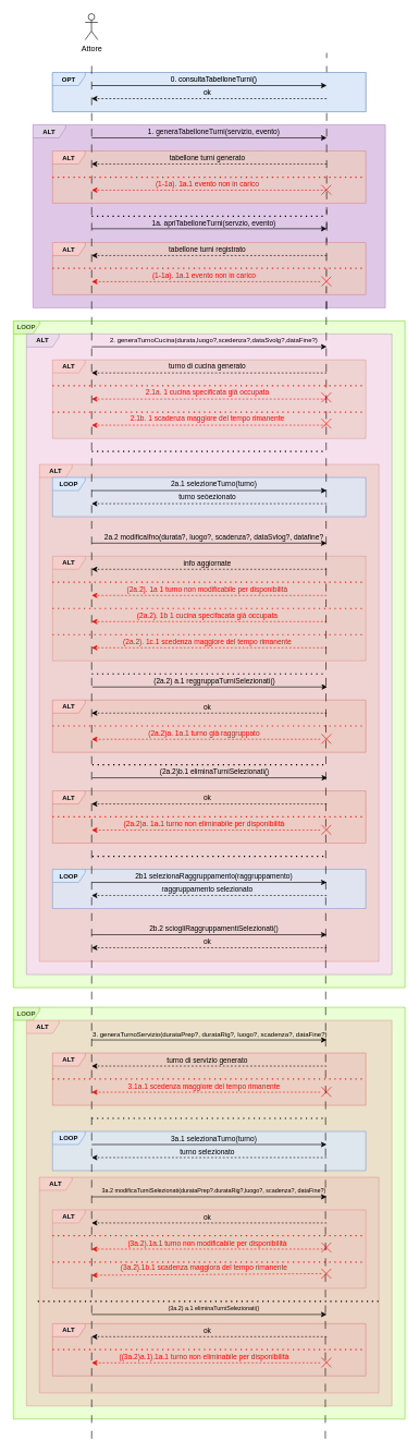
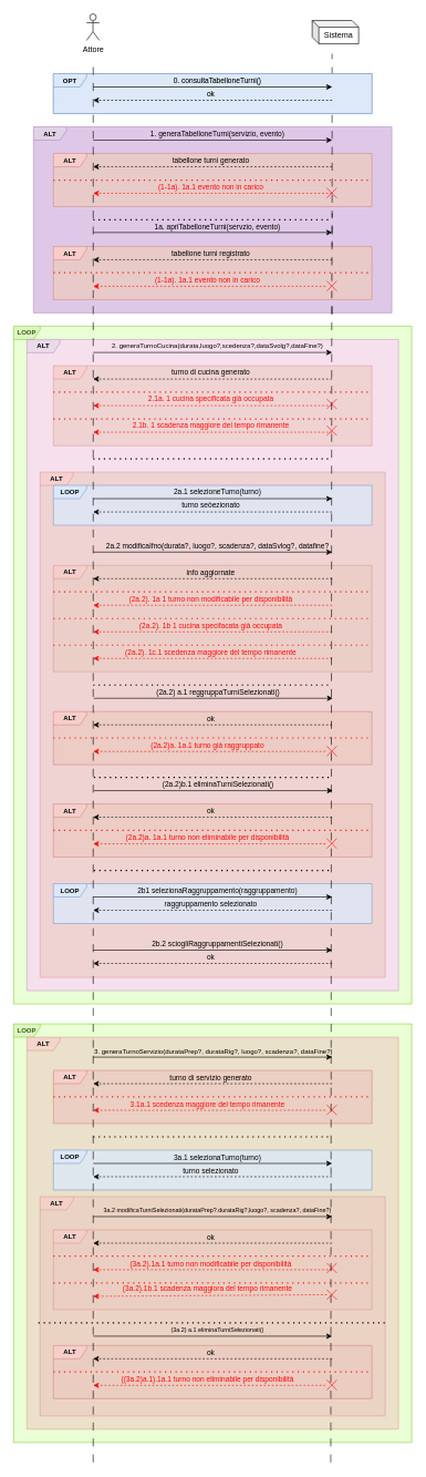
+ <mxCell id="10" value="Sistema" style="shape=cube;whiteSpace=wrap;html=1;boundedLbl=1;backgroundOutline=1;darkOpacity=0.05;darkOpacity2=0.1;size=10;" vertex="1" parent="1"><mxGeometry x="470" y="30" width="70" height="35" as="geometry" /></mxCell>
